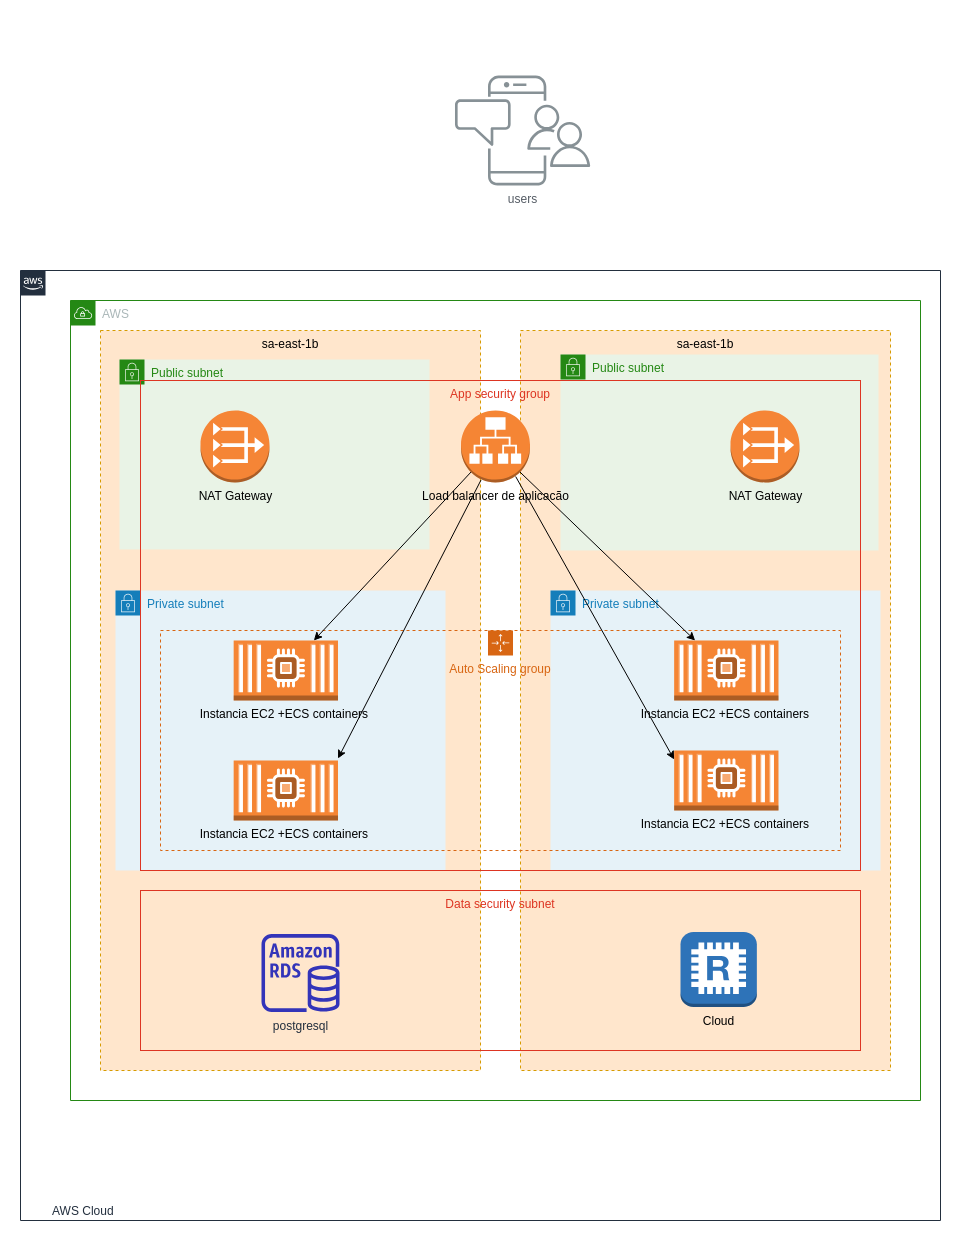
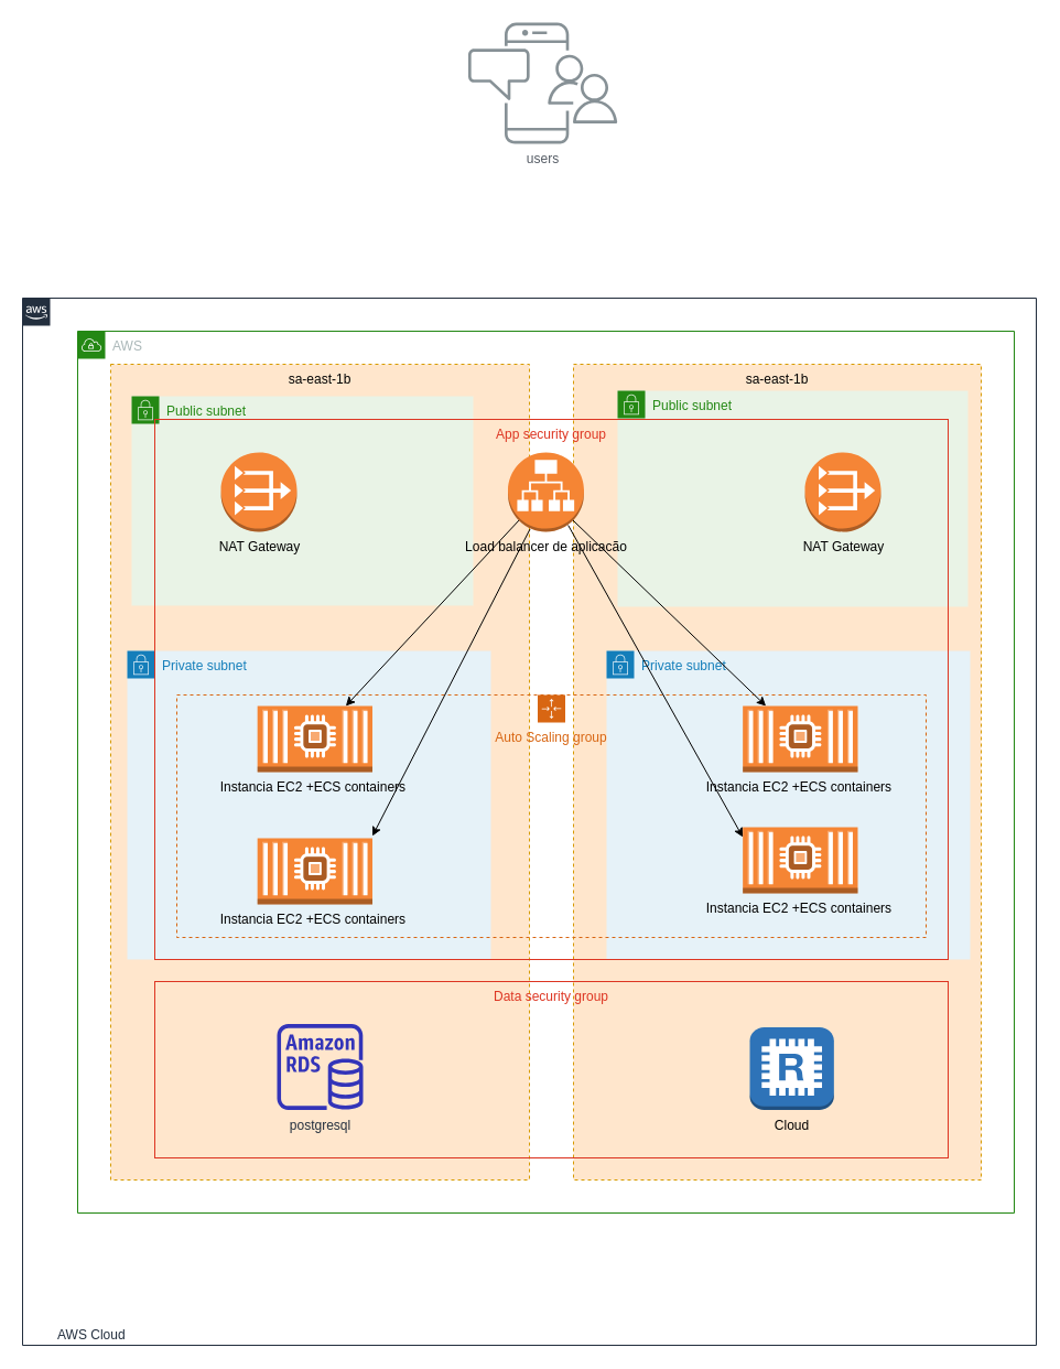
- <mxCell id="2" value="users" style="outlineConnect=0;gradientColor=none;fontColor=#545B64;strokeColor=none;fillColor=#879196;dashed=0;verticalLabelPosition=bottom;verticalAlign=top;align=center;html=1;fontSize=12;fontStyle=0;aspect=fixed;shape=mxgraph.aws4.illustration_notification;pointerEvents=1;labelBackgroundColor=#ffffff;" parent="1" vertex="1"><mxGeometry x="454.2" y="75" width="135.8" height="110" as="geometry" /></mxCell>
+ <mxCell id="2" value="users" style="outlineConnect=0;gradientColor=none;fontColor=#545B64;strokeColor=none;fillColor=#879196;dashed=0;verticalLabelPosition=bottom;verticalAlign=top;align=center;html=1;fontSize=12;fontStyle=0;aspect=fixed;shape=mxgraph.aws4.illustration_notification;pointerEvents=1;labelBackgroundColor=#ffffff;" parent="1" vertex="1"><mxGeometry x="424.2" y="20" width="135.8" height="110" as="geometry" /></mxCell>
- <mxCell id="26" value="Data security subnet" style="fillColor=none;strokeColor=#DD3522;verticalAlign=top;fontStyle=0;fontColor=#DD3522;sketch=0;" vertex="1" parent="1"><mxGeometry x="140" y="890" width="720" height="160" as="geometry" /></mxCell>
+ <mxCell id="26" value="Data security group" style="fillColor=none;strokeColor=#DD3522;verticalAlign=top;fontStyle=0;fontColor=#DD3522;sketch=0;" vertex="1" parent="1"><mxGeometry x="140" y="890" width="720" height="160" as="geometry" /></mxCell>
- <mxCell id="14" value="postgresql" style="outlineConnect=0;fontColor=#232F3E;fillColor=#3334B9;strokeColor=none;dashed=0;verticalLabelPosition=bottom;verticalAlign=top;align=center;html=1;fontSize=12;fontStyle=0;aspect=fixed;pointerEvents=1;shape=mxgraph.aws4.rds_instance;sketch=0;" vertex="1" parent="1"><mxGeometry x="261" y="933.5" width="78" height="78" as="geometry" /></mxCell>
+ <mxCell id="14" value="postgresql" style="outlineConnect=0;fontColor=#232F3E;fillColor=#3334B9;strokeColor=none;dashed=0;verticalLabelPosition=bottom;verticalAlign=top;align=center;html=1;fontSize=12;fontStyle=0;aspect=fixed;pointerEvents=1;shape=mxgraph.aws4.rds_instance;sketch=0;" vertex="1" parent="1"><mxGeometry x="251" y="928.5" width="78" height="78" as="geometry" /></mxCell>
